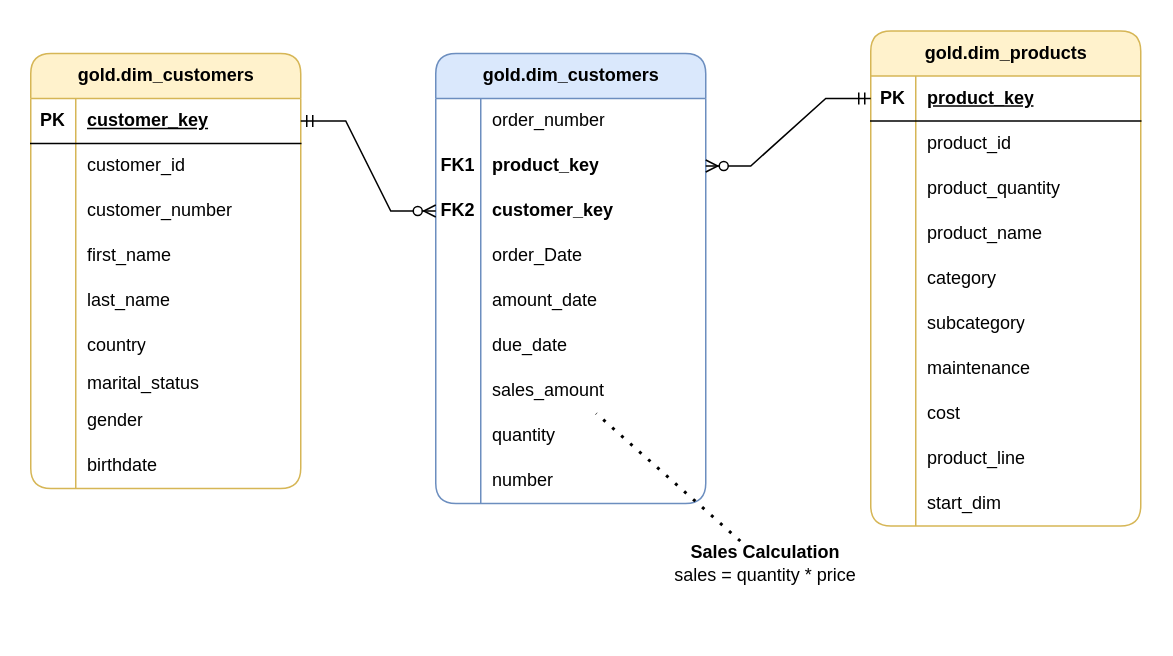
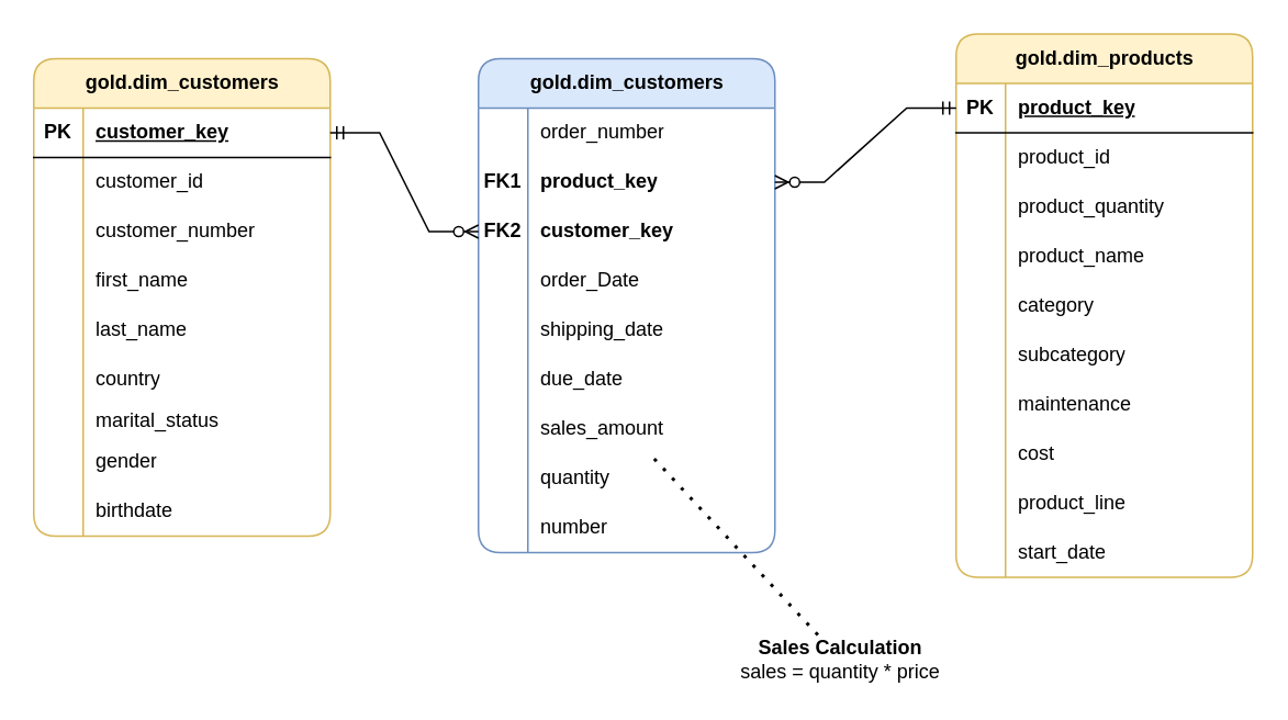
- <mxCell id="76" value="amount_date" style="shape=partialRectangle;connectable=0;fillColor=none;top=0;left=0;bottom=0;right=0;align=left;spacingLeft=6;overflow=hidden;whiteSpace=wrap;html=1;" vertex="1" parent="74"><mxGeometry x="30" width="150" height="30" as="geometry"><mxRectangle width="150" height="30" as="alternateBounds" /></mxGeometry></mxCell>
+ <mxCell id="76" value="shipping_date" style="shape=partialRectangle;connectable=0;fillColor=none;top=0;left=0;bottom=0;right=0;align=left;spacingLeft=6;overflow=hidden;whiteSpace=wrap;html=1;" vertex="1" parent="74"><mxGeometry x="30" width="150" height="30" as="geometry"><mxRectangle width="150" height="30" as="alternateBounds" /></mxGeometry></mxCell>
- <mxCell id="60" value="start_dim" style="shape=partialRectangle;connectable=0;fillColor=none;top=0;left=0;bottom=0;right=0;align=left;spacingLeft=6;overflow=hidden;whiteSpace=wrap;html=1;" vertex="1" parent="58"><mxGeometry x="30" width="150" height="30" as="geometry"><mxRectangle width="150" height="30" as="alternateBounds" /></mxGeometry></mxCell>
+ <mxCell id="60" value="start_date" style="shape=partialRectangle;connectable=0;fillColor=none;top=0;left=0;bottom=0;right=0;align=left;spacingLeft=6;overflow=hidden;whiteSpace=wrap;html=1;" vertex="1" parent="58"><mxGeometry x="30" width="150" height="30" as="geometry"><mxRectangle width="150" height="30" as="alternateBounds" /></mxGeometry></mxCell>
- <mxCell id="91" value="&lt;b&gt;Sales Calculation&lt;/b&gt;&lt;div&gt;sales = quantity * price&lt;/div&gt;" style="text;html=1;align=center;verticalAlign=middle;whiteSpace=wrap;rounded=0;" vertex="1" parent="1"><mxGeometry x="440" y="360" width="140" height="30" as="geometry" /></mxCell>
+ <mxCell id="91" value="&lt;b&gt;Sales Calculation&lt;/b&gt;&lt;div&gt;sales = quantity * price&lt;/div&gt;" style="text;html=1;align=center;verticalAlign=middle;whiteSpace=wrap;rounded=0;" vertex="1" parent="1"><mxGeometry x="440" y="385" width="140" height="30" as="geometry" /></mxCell>
